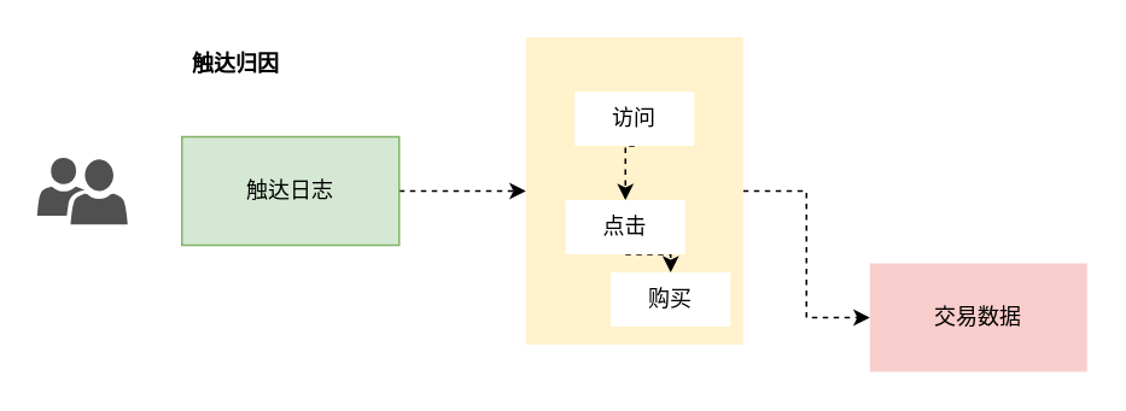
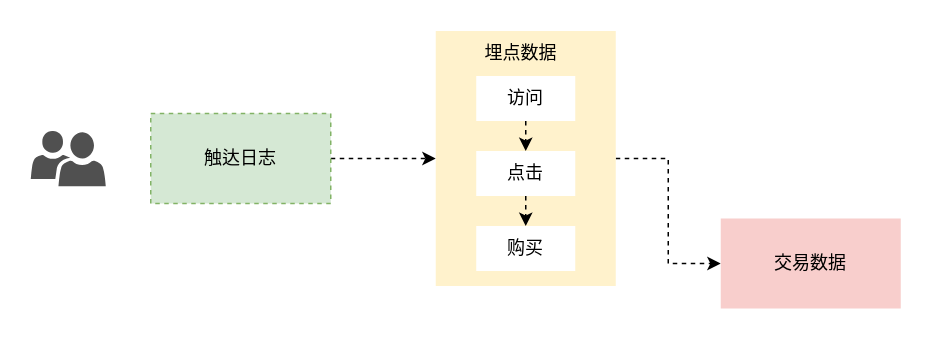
- <mxCell id="14" value="&lt;b&gt;触达归因&lt;/b&gt;" style="text;html=1;strokeColor=none;fillColor=none;align=center;verticalAlign=middle;whiteSpace=wrap;rounded=0;" parent="1" vertex="1"><mxGeometry x="100" y="20" width="60" height="30" as="geometry" /></mxCell>
+ <mxCell id="13" value="埋点数据" style="text;html=1;strokeColor=none;fillColor=none;align=center;verticalAlign=middle;whiteSpace=wrap;rounded=0;" parent="1" vertex="1"><mxGeometry x="317" y="20" width="60" height="30" as="geometry" /></mxCell>
- <mxCell id="4" value="触达日志" style="rounded=0;whiteSpace=wrap;html=1;strokeColor=#82b366;fillColor=#d5e8d4;" parent="1" vertex="1"><mxGeometry x="100" y="75" width="120" height="60" as="geometry" /></mxCell>
+ <mxCell id="4" value="触达日志" style="rounded=0;whiteSpace=wrap;html=1;strokeColor=#82b366;fillColor=#d5e8d4;dashed=1;" parent="1" vertex="1"><mxGeometry x="100" y="75" width="120" height="60" as="geometry" /></mxCell>
- <mxCell id="11" value="点击" style="rounded=0;whiteSpace=wrap;html=1;strokeColor=none;" parent="1" vertex="1"><mxGeometry x="312" y="110" width="66" height="30" as="geometry" /></mxCell>
+ <mxCell id="11" value="点击" style="rounded=0;whiteSpace=wrap;html=1;strokeColor=none;" parent="1" vertex="1"><mxGeometry x="317" y="100" width="66" height="30" as="geometry" /></mxCell>
- <mxCell id="12" value="购买" style="rounded=0;whiteSpace=wrap;html=1;strokeColor=none;" parent="1" vertex="1"><mxGeometry x="337" y="150" width="66" height="30" as="geometry" /></mxCell>
+ <mxCell id="12" value="购买" style="rounded=0;whiteSpace=wrap;html=1;strokeColor=none;" parent="1" vertex="1"><mxGeometry x="317" y="150" width="66" height="30" as="geometry" /></mxCell>
